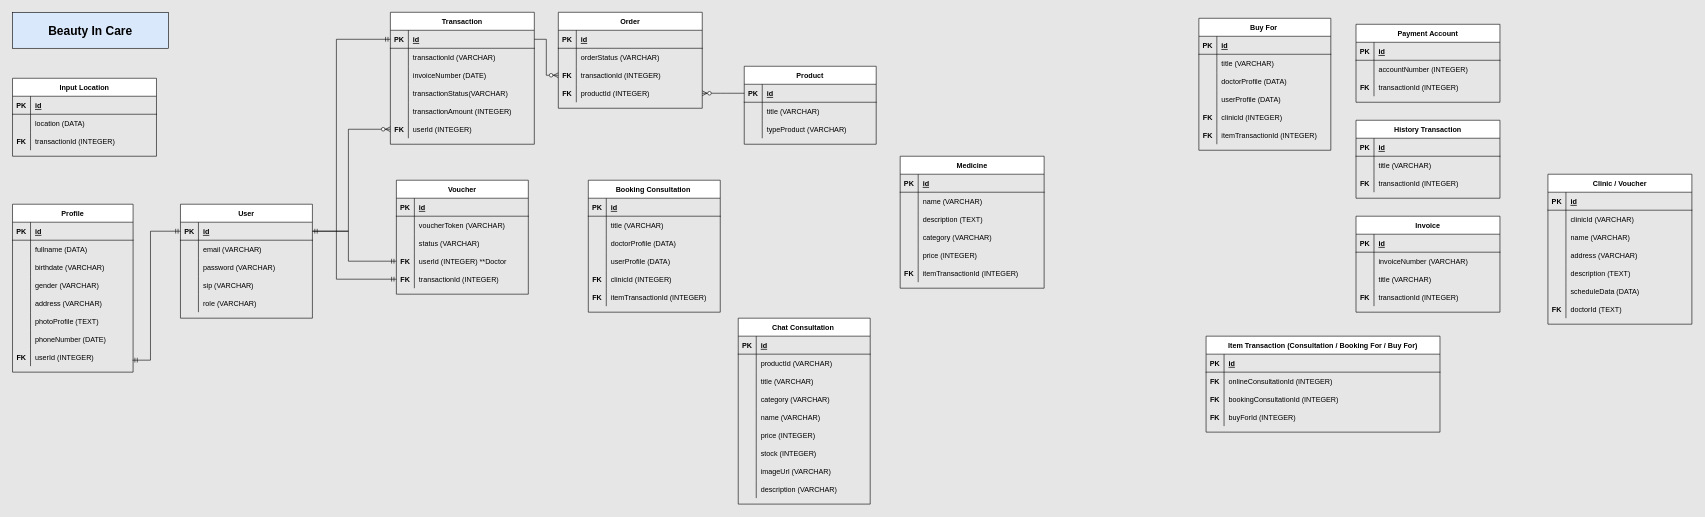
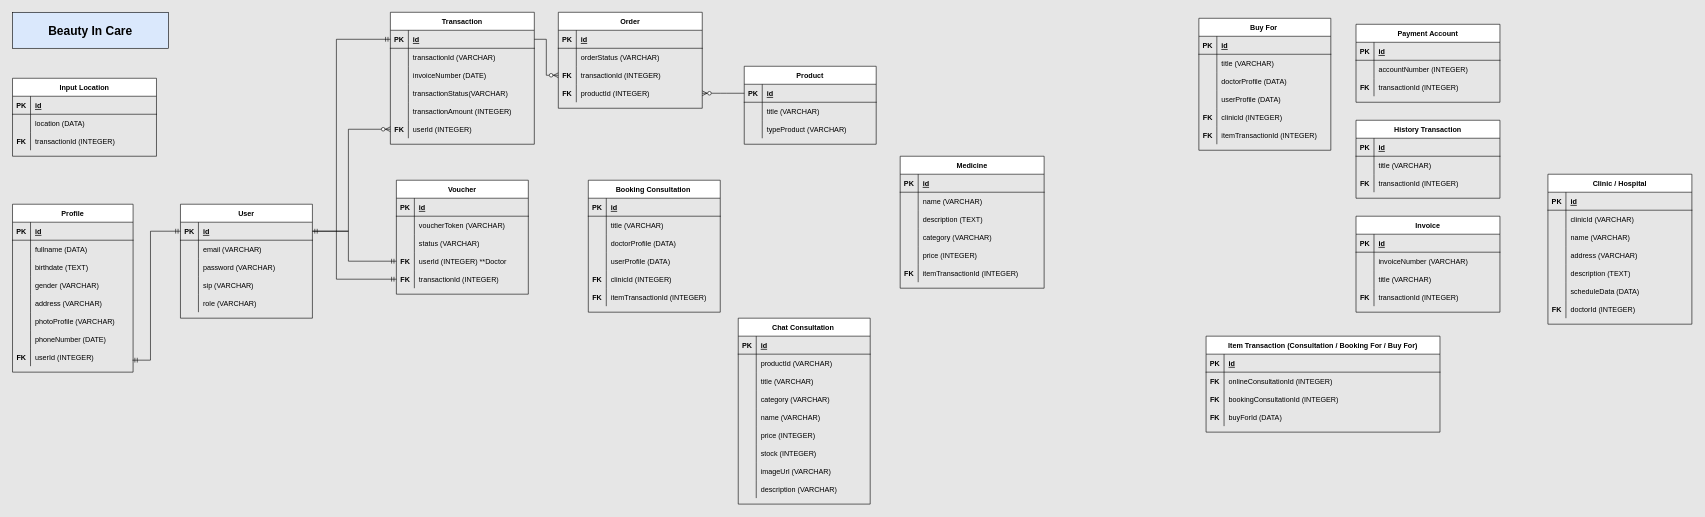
- <mxCell id="147" value="Clinic / Voucher" style="shape=table;startSize=30;container=1;collapsible=1;childLayout=tableLayout;fixedRows=1;rowLines=0;fontStyle=1;align=center;resizeLast=1;" parent="1" vertex="1"><mxGeometry x="2580" y="290" width="240" height="250" as="geometry" /></mxCell>
+ <mxCell id="147" value="Clinic / Hospital" style="shape=table;startSize=30;container=1;collapsible=1;childLayout=tableLayout;fixedRows=1;rowLines=0;fontStyle=1;align=center;resizeLast=1;" parent="1" vertex="1"><mxGeometry x="2580" y="290" width="240" height="250" as="geometry" /></mxCell>
- <mxCell id="50" value="birthdate (VARCHAR)" style="shape=partialRectangle;connectable=0;fillColor=none;top=0;left=0;bottom=0;right=0;align=left;spacingLeft=6;overflow=hidden;" parent="48" vertex="1"><mxGeometry x="30" width="171" height="30" as="geometry"><mxRectangle width="171" height="30" as="alternateBounds" /></mxGeometry></mxCell>
+ <mxCell id="50" value="birthdate (TEXT)" style="shape=partialRectangle;connectable=0;fillColor=none;top=0;left=0;bottom=0;right=0;align=left;spacingLeft=6;overflow=hidden;" parent="48" vertex="1"><mxGeometry x="30" width="171" height="30" as="geometry"><mxRectangle width="171" height="30" as="alternateBounds" /></mxGeometry></mxCell>
- <mxCell id="168" value="doctorId (TEXT)" style="shape=partialRectangle;connectable=0;fillColor=none;top=0;left=0;bottom=0;right=0;align=left;spacingLeft=6;overflow=hidden;" parent="166" vertex="1"><mxGeometry x="30" width="210" height="30" as="geometry"><mxRectangle width="210" height="30" as="alternateBounds" /></mxGeometry></mxCell>
+ <mxCell id="168" value="doctorId (INTEGER)" style="shape=partialRectangle;connectable=0;fillColor=none;top=0;left=0;bottom=0;right=0;align=left;spacingLeft=6;overflow=hidden;" parent="166" vertex="1"><mxGeometry x="30" width="210" height="30" as="geometry"><mxRectangle width="210" height="30" as="alternateBounds" /></mxGeometry></mxCell>
- <mxCell id="59" value="photoProfile (TEXT)" style="shape=partialRectangle;connectable=0;fillColor=none;top=0;left=0;bottom=0;right=0;align=left;spacingLeft=6;overflow=hidden;" parent="57" vertex="1"><mxGeometry x="30" width="171" height="30" as="geometry"><mxRectangle width="171" height="30" as="alternateBounds" /></mxGeometry></mxCell>
+ <mxCell id="59" value="photoProfile (VARCHAR)" style="shape=partialRectangle;connectable=0;fillColor=none;top=0;left=0;bottom=0;right=0;align=left;spacingLeft=6;overflow=hidden;" parent="57" vertex="1"><mxGeometry x="30" width="171" height="30" as="geometry"><mxRectangle width="171" height="30" as="alternateBounds" /></mxGeometry></mxCell>
- <mxCell id="181" value="buyForId (INTEGER)" style="shape=partialRectangle;connectable=0;fillColor=none;top=0;left=0;bottom=0;right=0;align=left;spacingLeft=6;overflow=hidden;" parent="179" vertex="1"><mxGeometry x="30" width="360" height="30" as="geometry"><mxRectangle width="360" height="30" as="alternateBounds" /></mxGeometry></mxCell>
+ <mxCell id="181" value="buyForId (DATA)" style="shape=partialRectangle;connectable=0;fillColor=none;top=0;left=0;bottom=0;right=0;align=left;spacingLeft=6;overflow=hidden;" parent="179" vertex="1"><mxGeometry x="30" width="360" height="30" as="geometry"><mxRectangle width="360" height="30" as="alternateBounds" /></mxGeometry></mxCell>
